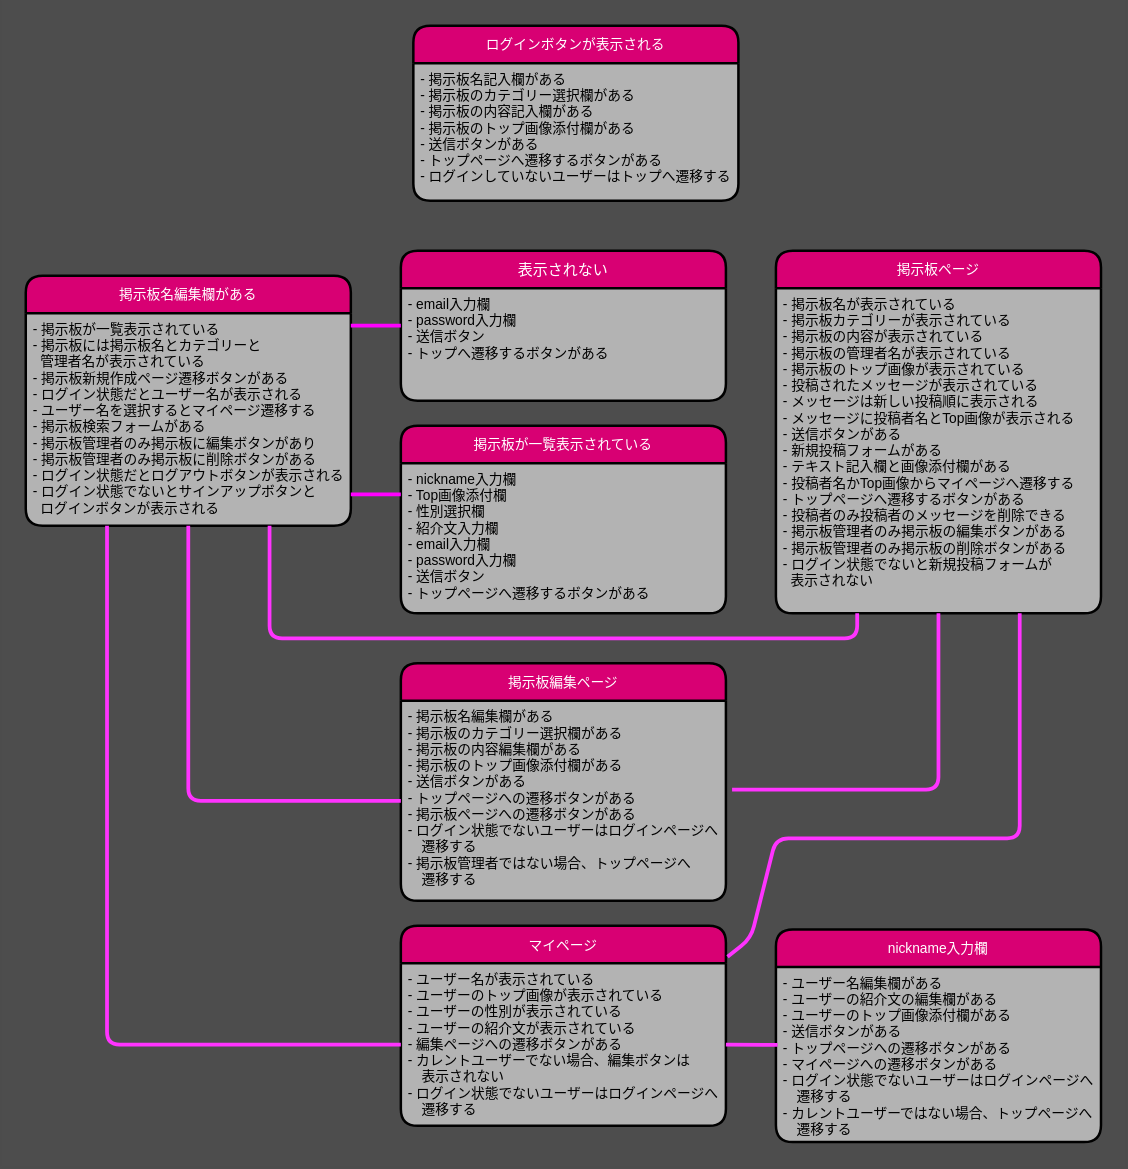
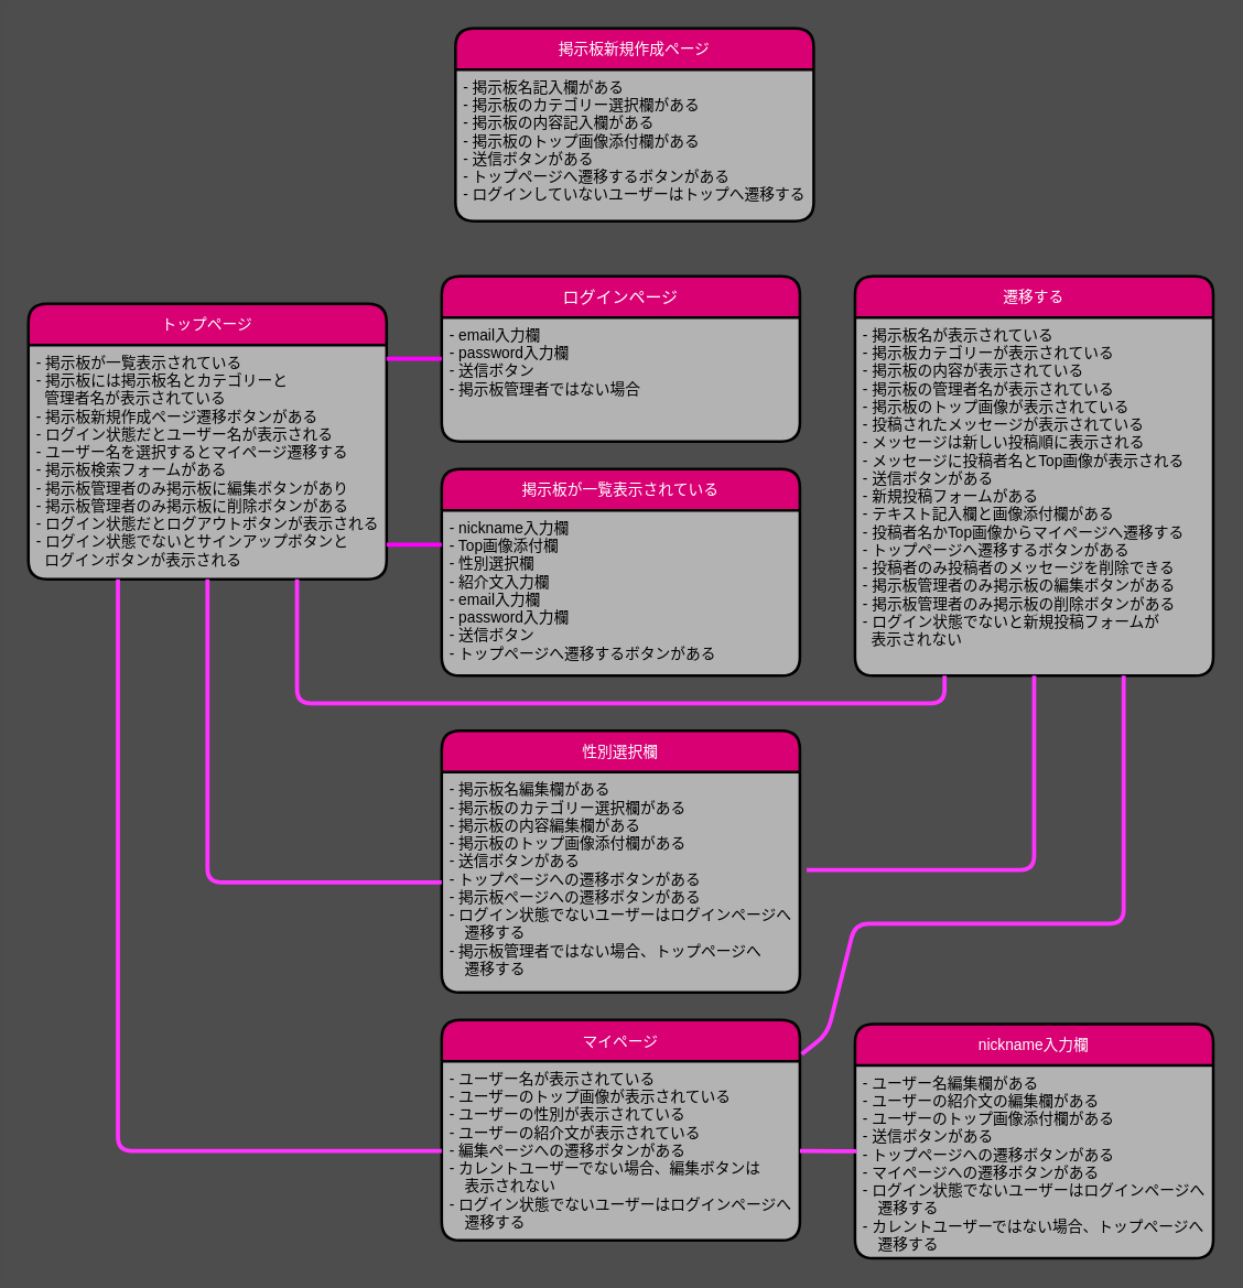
- <mxCell id="8" value="ログインボタンが表示される" style="swimlane;childLayout=stackLayout;horizontal=1;startSize=30;horizontalStack=0;rounded=1;fontSize=11;fontStyle=0;strokeWidth=2;resizeParent=0;resizeLast=1;shadow=0;dashed=0;align=center;fillColor=#d80073;fontColor=#ffffff;strokeColor=#000000;swimlaneFillColor=#B3B3B3;" parent="1" vertex="1"><mxGeometry x="330" y="20" width="260" height="140" as="geometry" /></mxCell>
+ <mxCell id="8" value="掲示板新規作成ページ" style="swimlane;childLayout=stackLayout;horizontal=1;startSize=30;horizontalStack=0;rounded=1;fontSize=11;fontStyle=0;strokeWidth=2;resizeParent=0;resizeLast=1;shadow=0;dashed=0;align=center;fillColor=#d80073;fontColor=#ffffff;strokeColor=#000000;swimlaneFillColor=#B3B3B3;" parent="1" vertex="1"><mxGeometry x="330" y="20" width="260" height="140" as="geometry" /></mxCell>
- <mxCell id="2" value="表示されない" style="swimlane;childLayout=stackLayout;horizontal=1;startSize=30;horizontalStack=0;rounded=1;fontSize=12;fontStyle=0;strokeWidth=2;resizeParent=0;resizeLast=1;shadow=0;dashed=0;align=center;fillColor=#d80073;fontColor=#ffffff;strokeColor=#000000;swimlaneFillColor=#B3B3B3;" parent="1" vertex="1"><mxGeometry x="320" y="200" width="260" height="120" as="geometry" /></mxCell>
+ <mxCell id="2" value="ログインページ" style="swimlane;childLayout=stackLayout;horizontal=1;startSize=30;horizontalStack=0;rounded=1;fontSize=12;fontStyle=0;strokeWidth=2;resizeParent=0;resizeLast=1;shadow=0;dashed=0;align=center;fillColor=#d80073;fontColor=#ffffff;strokeColor=#000000;swimlaneFillColor=#B3B3B3;" parent="1" vertex="1"><mxGeometry x="320" y="200" width="260" height="120" as="geometry" /></mxCell>
- <mxCell id="10" value="掲示板ページ" style="swimlane;childLayout=stackLayout;horizontal=1;startSize=30;horizontalStack=0;rounded=1;fontSize=11;fontStyle=0;strokeWidth=2;resizeParent=0;resizeLast=1;shadow=0;dashed=0;align=center;fillColor=#d80073;fontColor=#ffffff;strokeColor=#000000;swimlaneFillColor=#B3B3B3;" parent="1" vertex="1"><mxGeometry x="620" y="200" width="260" height="290" as="geometry" /></mxCell>
+ <mxCell id="10" value="遷移する" style="swimlane;childLayout=stackLayout;horizontal=1;startSize=30;horizontalStack=0;rounded=1;fontSize=11;fontStyle=0;strokeWidth=2;resizeParent=0;resizeLast=1;shadow=0;dashed=0;align=center;fillColor=#d80073;fontColor=#ffffff;strokeColor=#000000;swimlaneFillColor=#B3B3B3;" parent="1" vertex="1"><mxGeometry x="620" y="200" width="260" height="290" as="geometry" /></mxCell>
- <mxCell id="6" value="掲示板名編集欄がある" style="swimlane;childLayout=stackLayout;horizontal=1;startSize=30;horizontalStack=0;rounded=1;fontSize=11;fontStyle=0;strokeWidth=2;resizeParent=0;resizeLast=1;shadow=0;dashed=0;align=center;fillColor=#d80073;fontColor=#ffffff;strokeColor=#000000;swimlaneFillColor=#B3B3B3;" parent="1" vertex="1"><mxGeometry x="20" y="220" width="260" height="200" as="geometry" /></mxCell>
+ <mxCell id="6" value="トップページ" style="swimlane;childLayout=stackLayout;horizontal=1;startSize=30;horizontalStack=0;rounded=1;fontSize=11;fontStyle=0;strokeWidth=2;resizeParent=0;resizeLast=1;shadow=0;dashed=0;align=center;fillColor=#d80073;fontColor=#ffffff;strokeColor=#000000;swimlaneFillColor=#B3B3B3;" parent="1" vertex="1"><mxGeometry x="20" y="220" width="260" height="200" as="geometry" /></mxCell>
- <mxCell id="3" value="- email入力欄&#10;- password入力欄&#10;- 送信ボタン&#10;- トップへ遷移するボタンがある" style="align=left;strokeColor=none;fillColor=none;spacingLeft=4;fontSize=11;verticalAlign=top;resizable=0;rotatable=0;part=1;" parent="2" vertex="1"><mxGeometry y="30" width="260" height="90" as="geometry" /></mxCell>
+ <mxCell id="3" value="- email入力欄&#10;- password入力欄&#10;- 送信ボタン&#10;- 掲示板管理者ではない場合" style="align=left;strokeColor=none;fillColor=none;spacingLeft=4;fontSize=11;verticalAlign=top;resizable=0;rotatable=0;part=1;" parent="2" vertex="1"><mxGeometry y="30" width="260" height="90" as="geometry" /></mxCell>
- <mxCell id="18" value="掲示板編集ページ" style="swimlane;childLayout=stackLayout;horizontal=1;startSize=30;horizontalStack=0;rounded=1;fontSize=11;fontStyle=0;strokeWidth=2;resizeParent=0;resizeLast=1;shadow=0;dashed=0;align=center;fillColor=#d80073;fontColor=#ffffff;strokeColor=#000000;swimlaneFillColor=#B3B3B3;" parent="1" vertex="1"><mxGeometry x="320" y="530" width="260" height="190" as="geometry" /></mxCell>
+ <mxCell id="18" value="性別選択欄" style="swimlane;childLayout=stackLayout;horizontal=1;startSize=30;horizontalStack=0;rounded=1;fontSize=11;fontStyle=0;strokeWidth=2;resizeParent=0;resizeLast=1;shadow=0;dashed=0;align=center;fillColor=#d80073;fontColor=#ffffff;strokeColor=#000000;swimlaneFillColor=#B3B3B3;" parent="1" vertex="1"><mxGeometry x="320" y="530" width="260" height="190" as="geometry" /></mxCell>
